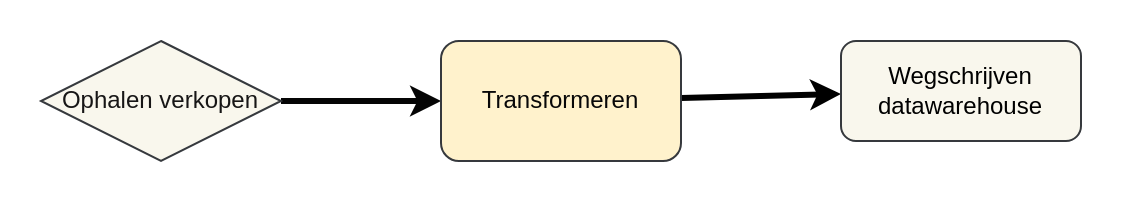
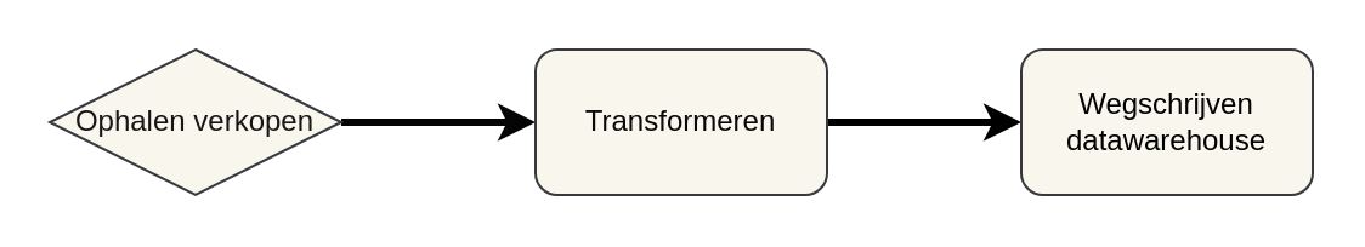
- <mxCell id="6" value="&lt;font color=&quot;#000000&quot;&gt;Wegschrijven datawarehouse&lt;/font&gt;" style="rounded=1;whiteSpace=wrap;html=1;fillColor=#f9f7ed;strokeColor=#36393d;" vertex="1" parent="1"><mxGeometry x="420" y="20" width="120" height="50" as="geometry" /></mxCell>
+ <mxCell id="6" value="&lt;font color=&quot;#000000&quot;&gt;Wegschrijven datawarehouse&lt;/font&gt;" style="rounded=1;whiteSpace=wrap;html=1;fillColor=#f9f7ed;strokeColor=#36393d;" vertex="1" parent="1"><mxGeometry x="420" y="20" width="120" height="60" as="geometry" /></mxCell>
- <mxCell id="5" value="&lt;font color=&quot;#080808&quot;&gt;Transformeren&lt;/font&gt;" style="rounded=1;whiteSpace=wrap;html=1;fillColor=#fff2cc;strokeColor=#36393d;" vertex="1" parent="1"><mxGeometry x="220" y="20" width="120" height="60" as="geometry" /></mxCell>
+ <mxCell id="5" value="&lt;font color=&quot;#080808&quot;&gt;Transformeren&lt;/font&gt;" style="rounded=1;whiteSpace=wrap;html=1;fillColor=#f9f7ed;strokeColor=#36393d;" vertex="1" parent="1"><mxGeometry x="220" y="20" width="120" height="60" as="geometry" /></mxCell>
